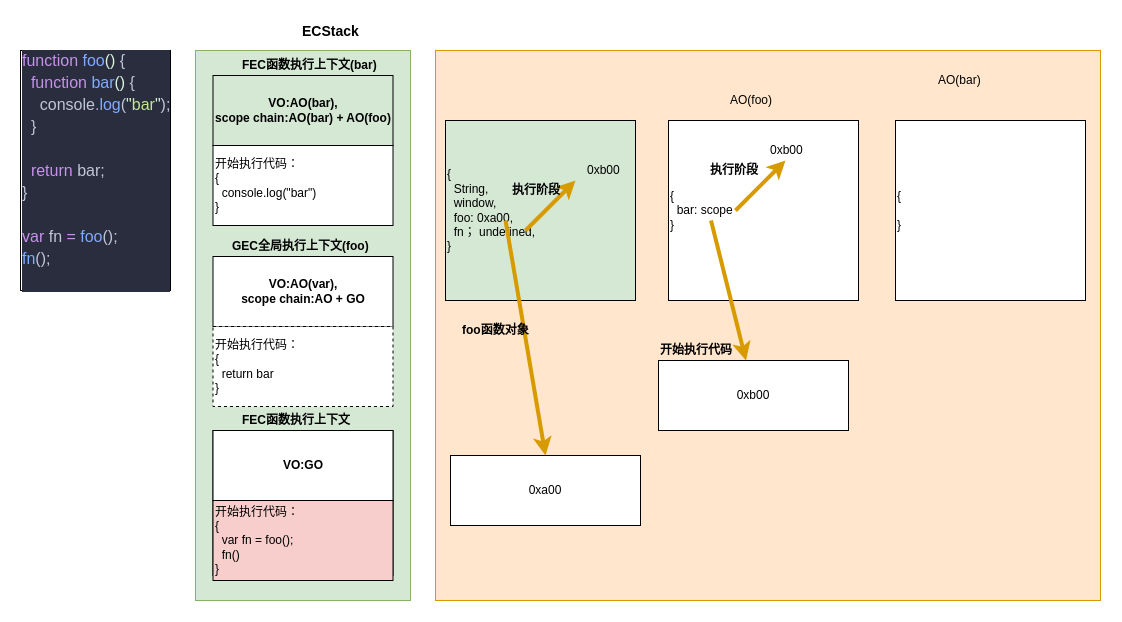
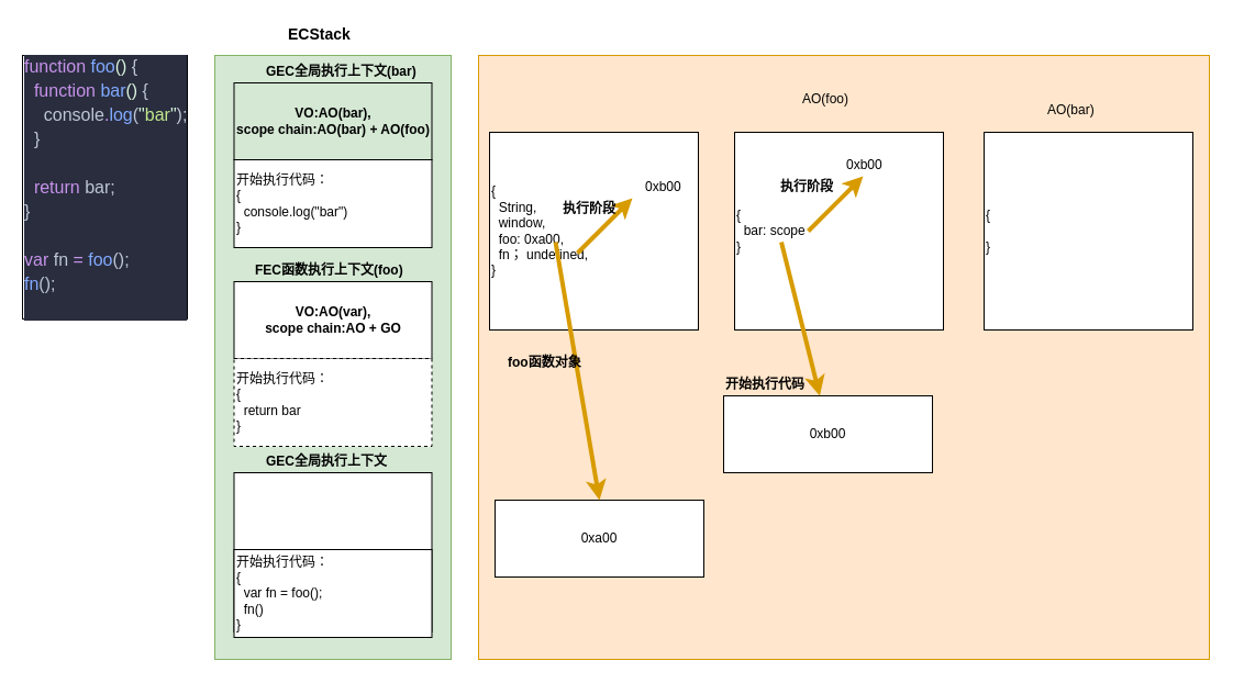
- <mxCell id="4" value="&lt;b&gt;&lt;font style=&quot;font-size: 14px&quot;&gt;ECStack&lt;/font&gt;&lt;/b&gt;" style="text;html=1;resizable=0;points=[];autosize=1;align=left;verticalAlign=top;spacingTop=-4;" parent="1" vertex="1"><mxGeometry x="300" y="20" width="70" height="20" as="geometry" /></mxCell>
+ <mxCell id="4" value="&lt;b&gt;&lt;font style=&quot;font-size: 14px&quot;&gt;ECStack&lt;/font&gt;&lt;/b&gt;" style="text;html=1;resizable=0;points=[];autosize=1;align=left;verticalAlign=top;spacingTop=-4;" parent="1" vertex="1"><mxGeometry x="260" width="70" height="20" as="geometry" y="20" /></mxCell>
- <mxCell id="29" value="&lt;b&gt;FEC函数执行上下文(bar)&lt;/b&gt;" style="text;html=1;resizable=0;points=[];autosize=1;align=left;verticalAlign=top;spacingTop=-4;" parent="1" vertex="1"><mxGeometry x="239.5" y="55" width="150" height="20" as="geometry" /></mxCell>
+ <mxCell id="29" value="&lt;b&gt;GEC全局执行上下文(bar)&lt;/b&gt;" style="text;html=1;resizable=0;points=[];autosize=1;align=left;verticalAlign=top;spacingTop=-4;" parent="1" vertex="1"><mxGeometry x="239.5" y="55" width="150" height="20" as="geometry" /></mxCell>
- <mxCell id="32" value="AO(bar)" style="text;html=1;resizable=0;points=[];autosize=1;align=left;verticalAlign=top;spacingTop=-4;" parent="1" vertex="1"><mxGeometry x="936" y="70" width="60" height="20" as="geometry" /></mxCell>
+ <mxCell id="32" value="AO(bar)" style="text;html=1;resizable=0;points=[];autosize=1;align=left;verticalAlign=top;spacingTop=-4;" parent="1" vertex="1"><mxGeometry x="951" y="90" width="60" height="20" as="geometry" /></mxCell>
- <mxCell id="21" value="AO(foo)" style="text;html=1;resizable=0;points=[];autosize=1;align=left;verticalAlign=top;spacingTop=-4;" parent="1" vertex="1"><mxGeometry x="728" y="90" width="60" height="20" as="geometry" /></mxCell>
+ <mxCell id="21" value="AO(foo)" style="text;html=1;resizable=0;points=[];autosize=1;align=left;verticalAlign=top;spacingTop=-4;" parent="1" vertex="1"><mxGeometry x="728" y="80" width="60" height="20" as="geometry" /></mxCell>
- <mxCell id="6" value="{&lt;br&gt;&amp;nbsp; String,&lt;br&gt;&amp;nbsp; window,&lt;br&gt;&amp;nbsp; foo: 0xa00,&lt;br&gt;&amp;nbsp; fn； undefined,&lt;br&gt;}" style="rounded=0;whiteSpace=wrap;html=1;align=left;fillColor=#d5e8d4;" parent="1" vertex="1"><mxGeometry x="445" y="120" width="190" height="180" as="geometry" /></mxCell>
+ <mxCell id="6" value="{&lt;br&gt;&amp;nbsp; String,&lt;br&gt;&amp;nbsp; window,&lt;br&gt;&amp;nbsp; foo: 0xa00,&lt;br&gt;&amp;nbsp; fn； undefined,&lt;br&gt;}" style="rounded=0;whiteSpace=wrap;html=1;align=left;" parent="1" vertex="1"><mxGeometry x="445" y="120" width="190" height="180" as="geometry" /></mxCell>
- <mxCell id="26" value="&lt;b&gt;GEC全局执行上下文(foo)&lt;/b&gt;" style="text;html=1;resizable=0;points=[];autosize=1;align=left;verticalAlign=top;spacingTop=-4;" parent="1" vertex="1"><mxGeometry x="229.5" y="236" width="150" height="20" as="geometry" /></mxCell>
+ <mxCell id="26" value="&lt;b&gt;FEC函数执行上下文(foo)&lt;/b&gt;" style="text;html=1;resizable=0;points=[];autosize=1;align=left;verticalAlign=top;spacingTop=-4;" parent="1" vertex="1"><mxGeometry x="229.5" y="236" width="150" height="20" as="geometry" /></mxCell>
- <mxCell id="12" value="&lt;b&gt;FEC函数执行上下文&lt;/b&gt;" style="text;html=1;resizable=0;points=[];autosize=1;align=left;verticalAlign=top;spacingTop=-4;" parent="1" vertex="1"><mxGeometry x="239.5" y="410" width="130" height="20" as="geometry" /></mxCell>
+ <mxCell id="12" value="&lt;b&gt;GEC全局执行上下文&lt;/b&gt;" style="text;html=1;resizable=0;points=[];autosize=1;align=left;verticalAlign=top;spacingTop=-4;" parent="1" vertex="1"><mxGeometry x="239.5" y="410" width="130" height="20" as="geometry" /></mxCell>
- <mxCell id="11" value="&lt;b&gt;VO:GO&lt;/b&gt;" style="rounded=0;whiteSpace=wrap;html=1;align=center;" parent="1" vertex="1"><mxGeometry x="212.5" y="430" width="180" height="70" as="geometry" /></mxCell>
- <mxCell id="13" value="开始执行代码：&lt;br&gt;{&lt;br&gt;&amp;nbsp; var fn = foo();&lt;br&gt;&amp;nbsp; fn()&lt;br&gt;}" style="rounded=0;whiteSpace=wrap;html=1;align=left;fillColor=#f8cecc;" parent="1" vertex="1"><mxGeometry x="212.5" y="500" width="180" height="80" as="geometry" /></mxCell>
+ <mxCell id="13" value="开始执行代码：&lt;br&gt;{&lt;br&gt;&amp;nbsp; var fn = foo();&lt;br&gt;&amp;nbsp; fn()&lt;br&gt;}" style="rounded=0;whiteSpace=wrap;html=1;align=left;" parent="1" vertex="1"><mxGeometry x="212.5" y="500" width="180" height="80" as="geometry" /></mxCell>
